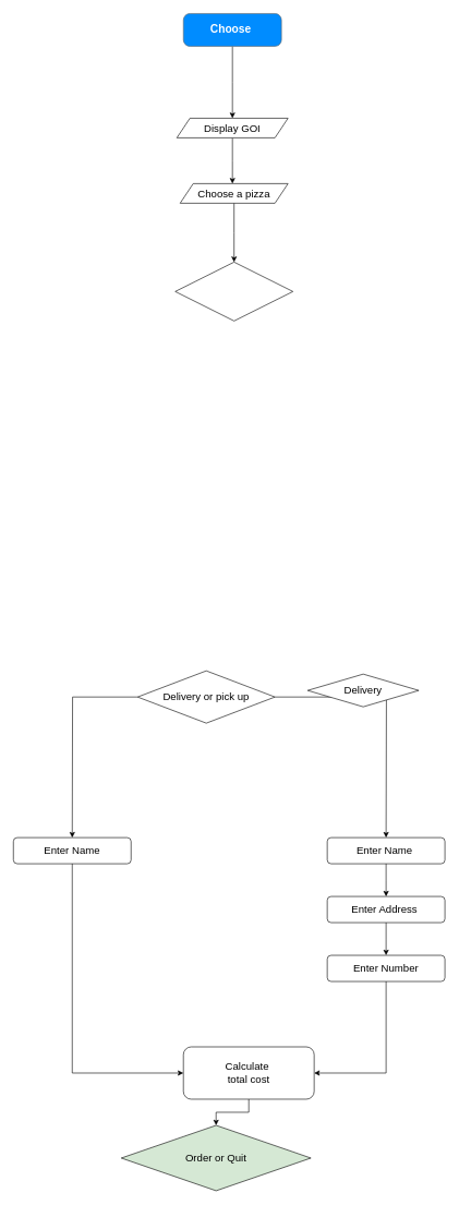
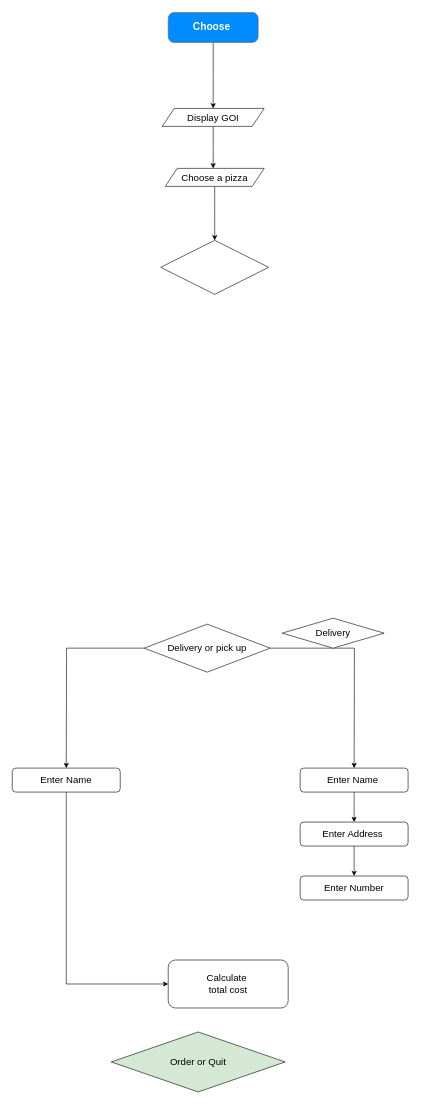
- <mxCell id="4" value="&lt;font style=&quot;font-size: 16px&quot;&gt;Delivery or pick up&lt;/font&gt;" style="rhombus;whiteSpace=wrap;html=1;" parent="1" vertex="1"><mxGeometry x="210" y="1025" width="210" height="80" as="geometry" /></mxCell>
+ <mxCell id="4" value="&lt;font style=&quot;font-size: 16px&quot;&gt;Delivery or pick up&lt;/font&gt;" style="rhombus;whiteSpace=wrap;html=1;" parent="1" vertex="1"><mxGeometry x="240" y="1040" width="210" height="80" as="geometry" /></mxCell>
- <mxCell id="12" style="edgeStyle=orthogonalEdgeStyle;rounded=0;orthogonalLoop=1;jettySize=auto;html=1;fontSize=16;entryX=1;entryY=0.5;entryDx=0;entryDy=0;" parent="1" source="13" target="15" edge="1"><mxGeometry relative="1" as="geometry"><mxPoint x="590" y="1640" as="targetPoint" /><Array as="points"><mxPoint x="590" y="1640" /></Array></mxGeometry></mxCell>
- <mxCell id="14" style="edgeStyle=orthogonalEdgeStyle;rounded=0;orthogonalLoop=1;jettySize=auto;html=1;entryX=0.5;entryY=0;entryDx=0;entryDy=0;fontSize=16;" parent="1" source="15" target="16" edge="1"><mxGeometry relative="1" as="geometry" /></mxCell>
